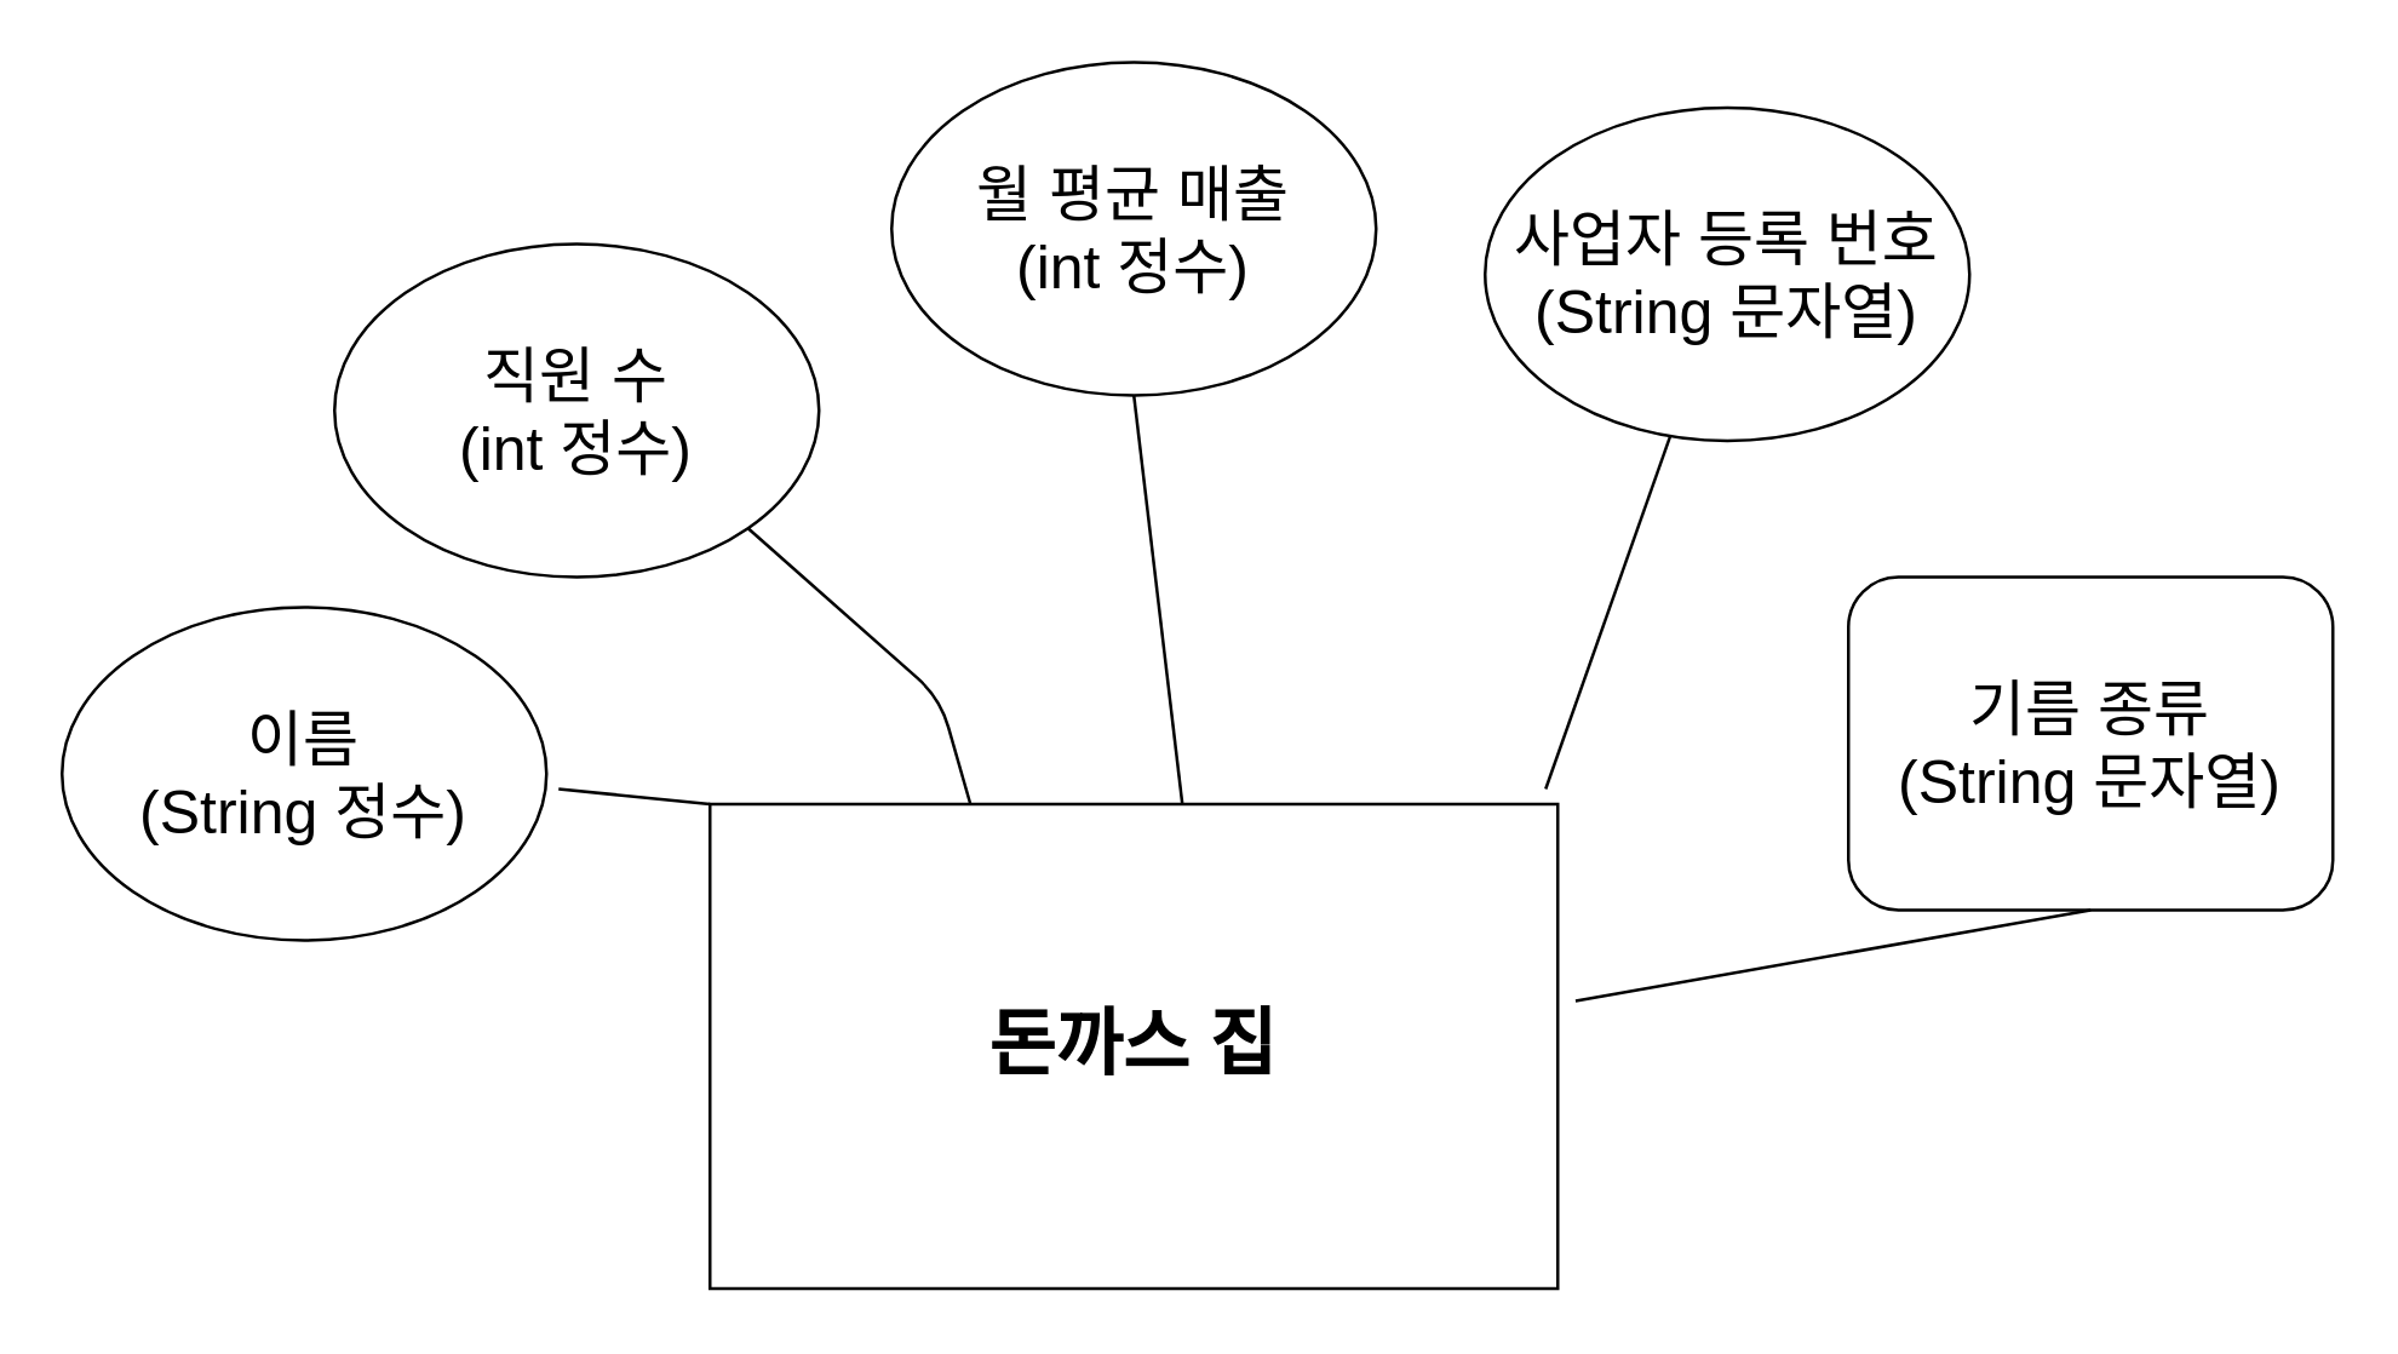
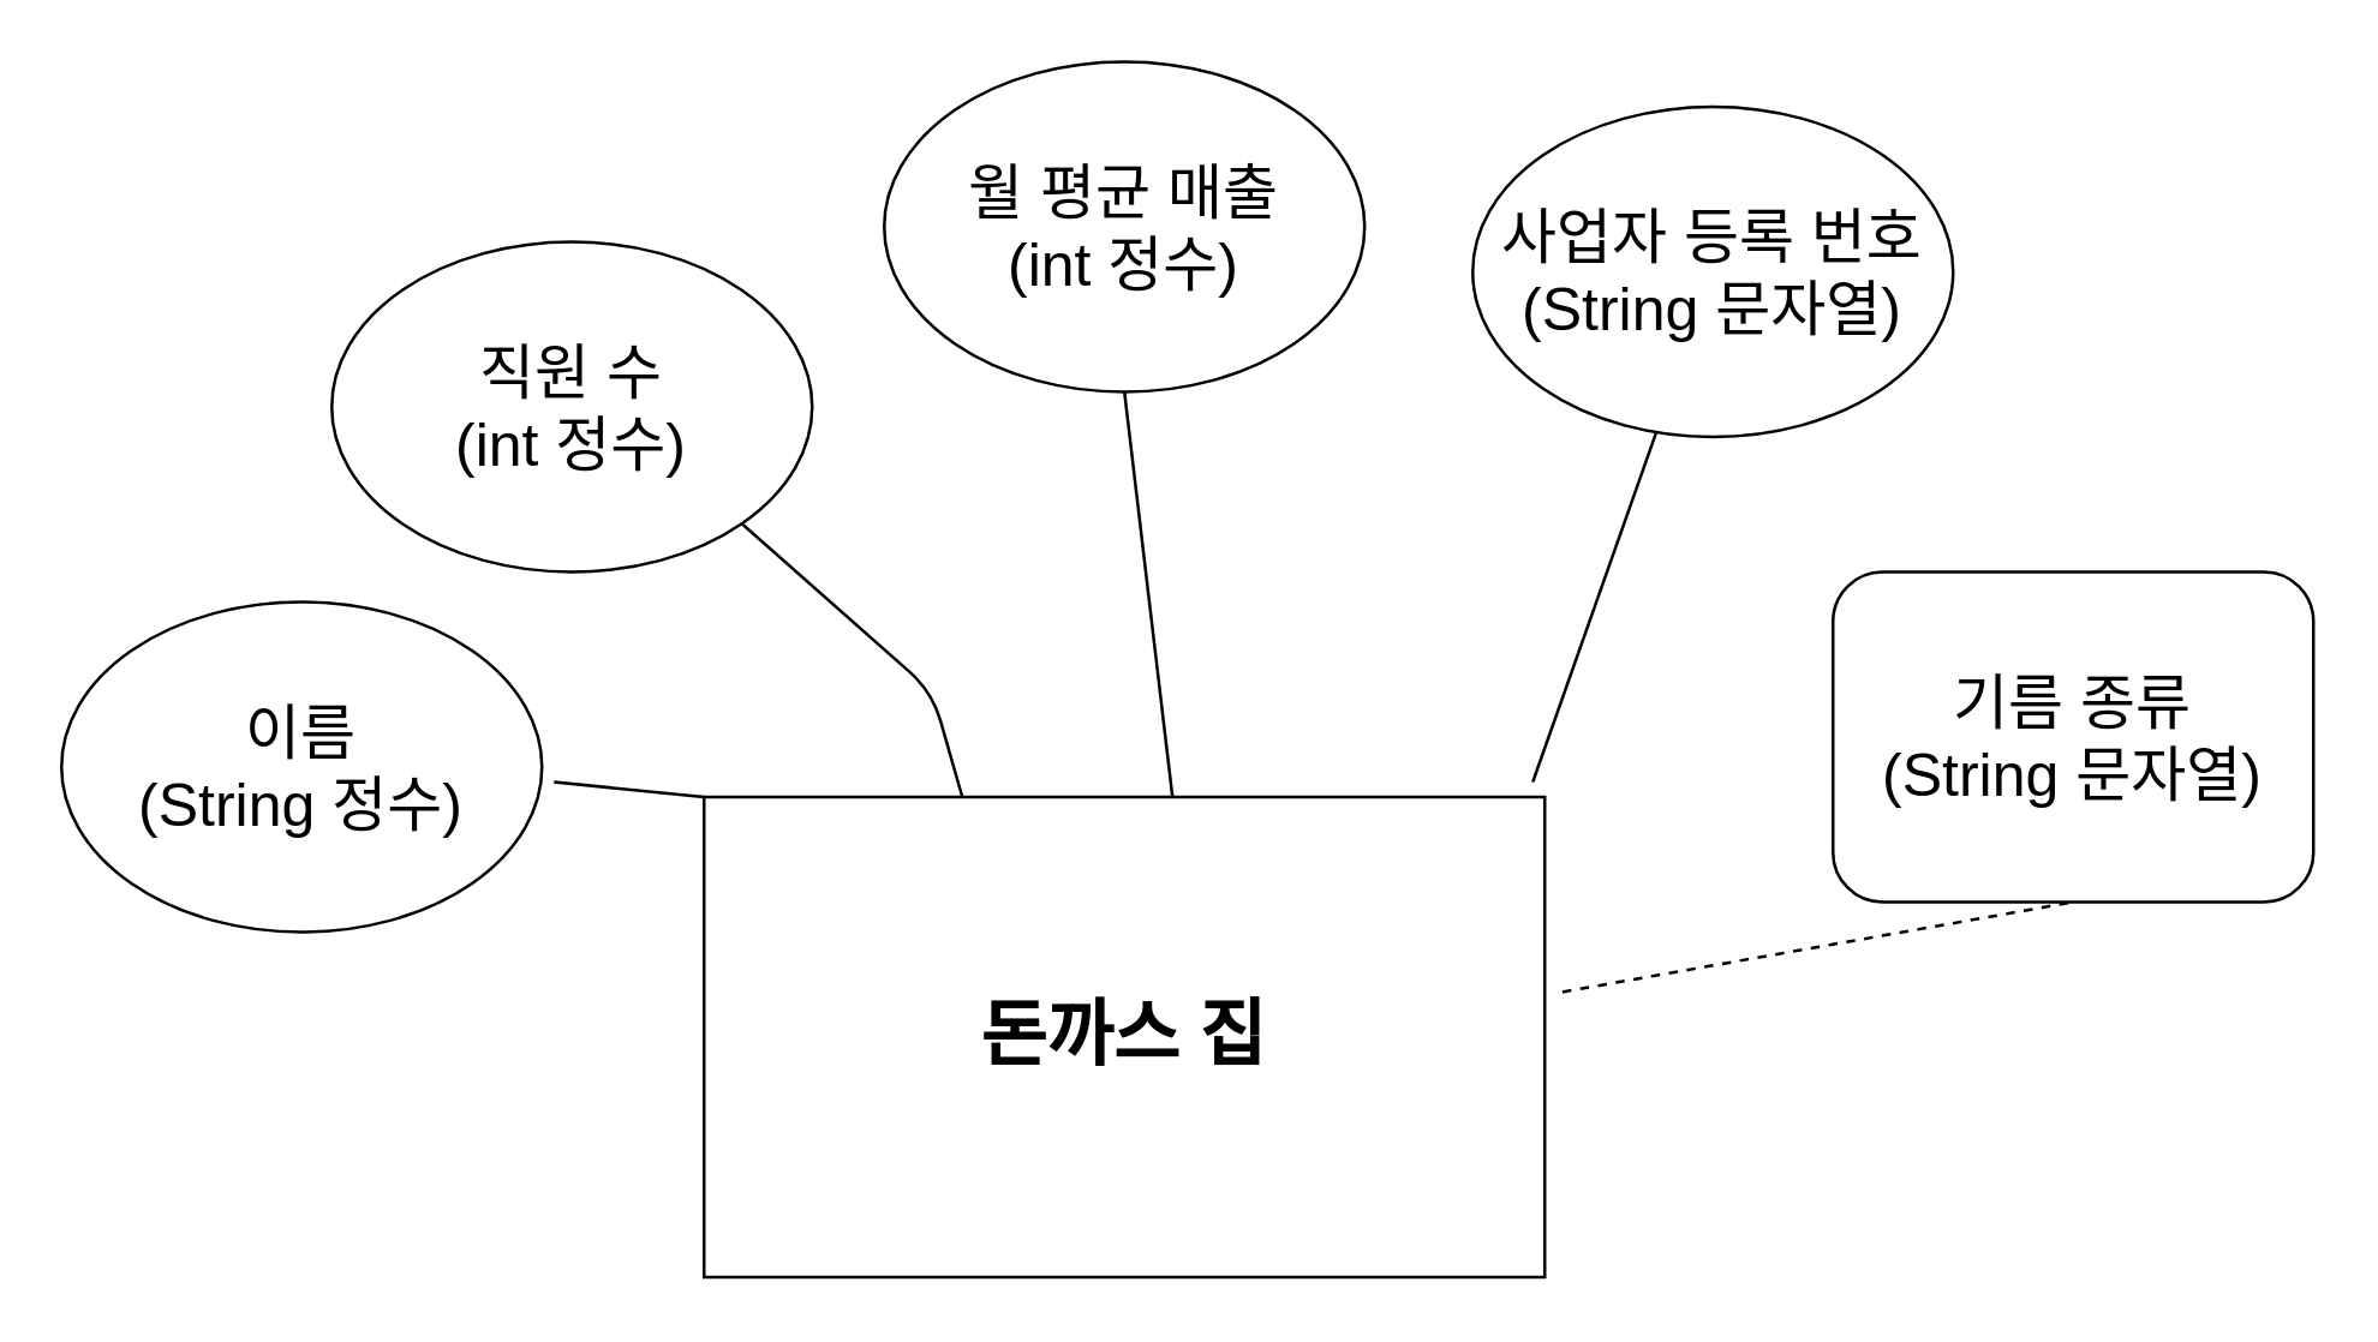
- <mxCell id="12" value="" style="endArrow=none;html=1;exitX=1.021;exitY=0.406;exitDx=0;exitDy=0;exitPerimeter=0;entryX=0.5;entryY=1;entryDx=0;entryDy=0;" parent="1" source="2" target="7" edge="1"><mxGeometry width="50" height="50" relative="1" as="geometry"><mxPoint x="570" y="10" as="sourcePoint" /><mxPoint x="620" y="-40" as="targetPoint" /></mxGeometry></mxCell>
+ <mxCell id="12" value="" style="endArrow=none;html=1;exitX=1.021;exitY=0.406;exitDx=0;exitDy=0;exitPerimeter=0;entryX=0.5;entryY=1;entryDx=0;entryDy=0;dashed=1;" parent="1" source="2" target="7" edge="1"><mxGeometry width="50" height="50" relative="1" as="geometry"><mxPoint x="570" y="10" as="sourcePoint" /><mxPoint x="620" y="-40" as="targetPoint" /></mxGeometry></mxCell>
